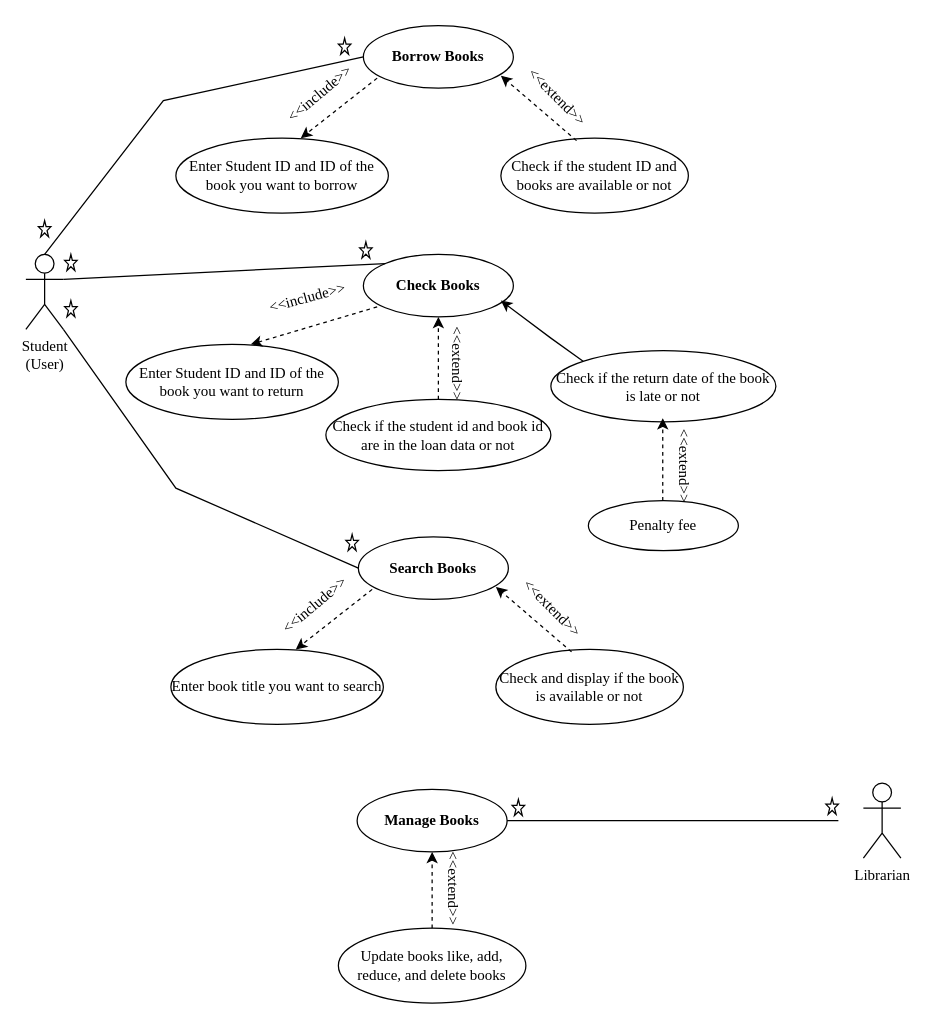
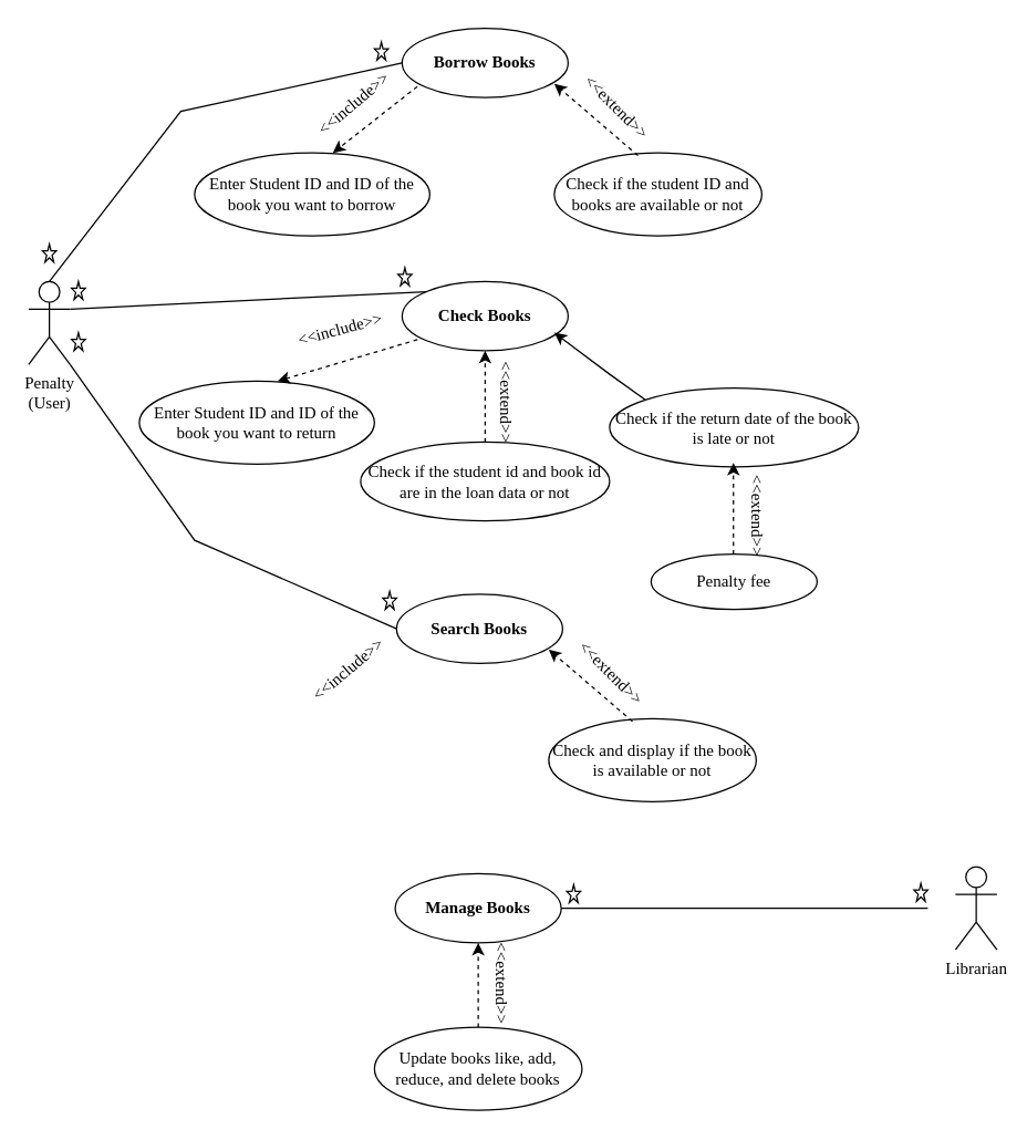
- <mxCell id="33" value="&lt;font face=&quot;Times New Roman&quot;&gt;Student&lt;br&gt;(User)&lt;br&gt;&lt;/font&gt;" style="shape=umlActor;verticalLabelPosition=bottom;verticalAlign=top;html=1;outlineConnect=0;" vertex="1" parent="1"><mxGeometry x="20" y="203" width="30" height="60" as="geometry" /></mxCell>
+ <mxCell id="33" value="&lt;font face=&quot;Times New Roman&quot;&gt;Penalty&lt;br&gt;(User)&lt;br&gt;&lt;/font&gt;" style="shape=umlActor;verticalLabelPosition=bottom;verticalAlign=top;html=1;outlineConnect=0;" vertex="1" parent="1"><mxGeometry x="20" y="203" width="30" height="60" as="geometry" /></mxCell>
- <mxCell id="25" value="" style="endArrow=classic;html=1;rounded=0;dashed=1;fontFamily=Times New Roman;exitX=0.092;exitY=0.84;exitDx=0;exitDy=0;exitPerimeter=0;entryX=0.588;entryY=0;entryDx=0;entryDy=0;entryPerimeter=0;" edge="1" parent="1" source="22" target="23"><mxGeometry width="50" height="50" relative="1" as="geometry"><mxPoint x="306" y="479" as="sourcePoint" /><mxPoint x="226" y="509" as="targetPoint" /><Array as="points" /></mxGeometry></mxCell>
- <mxCell id="23" value="&lt;font face=&quot;Times New Roman&quot;&gt;Enter book title you want to search&lt;/font&gt;" style="ellipse;whiteSpace=wrap;html=1;" vertex="1" parent="1"><mxGeometry x="136" y="519" width="170" height="60" as="geometry" /></mxCell>
